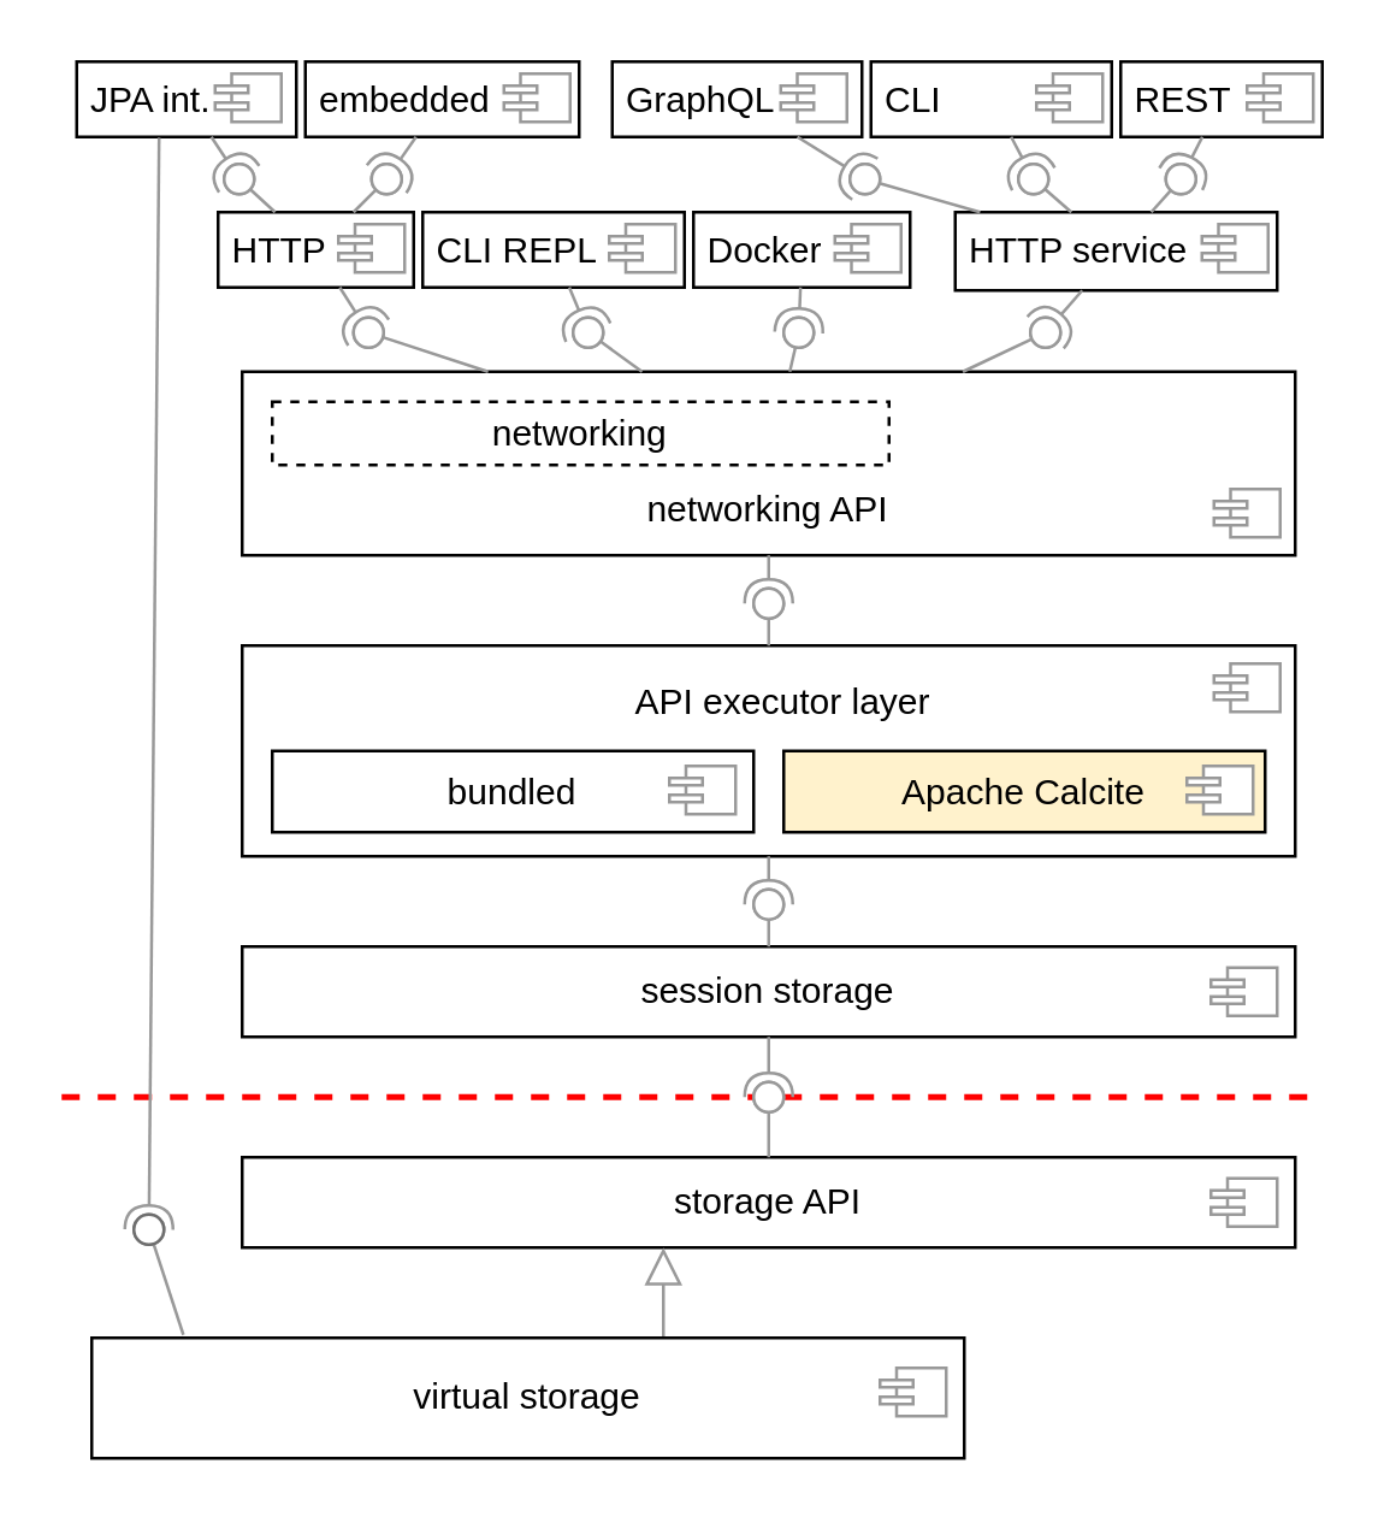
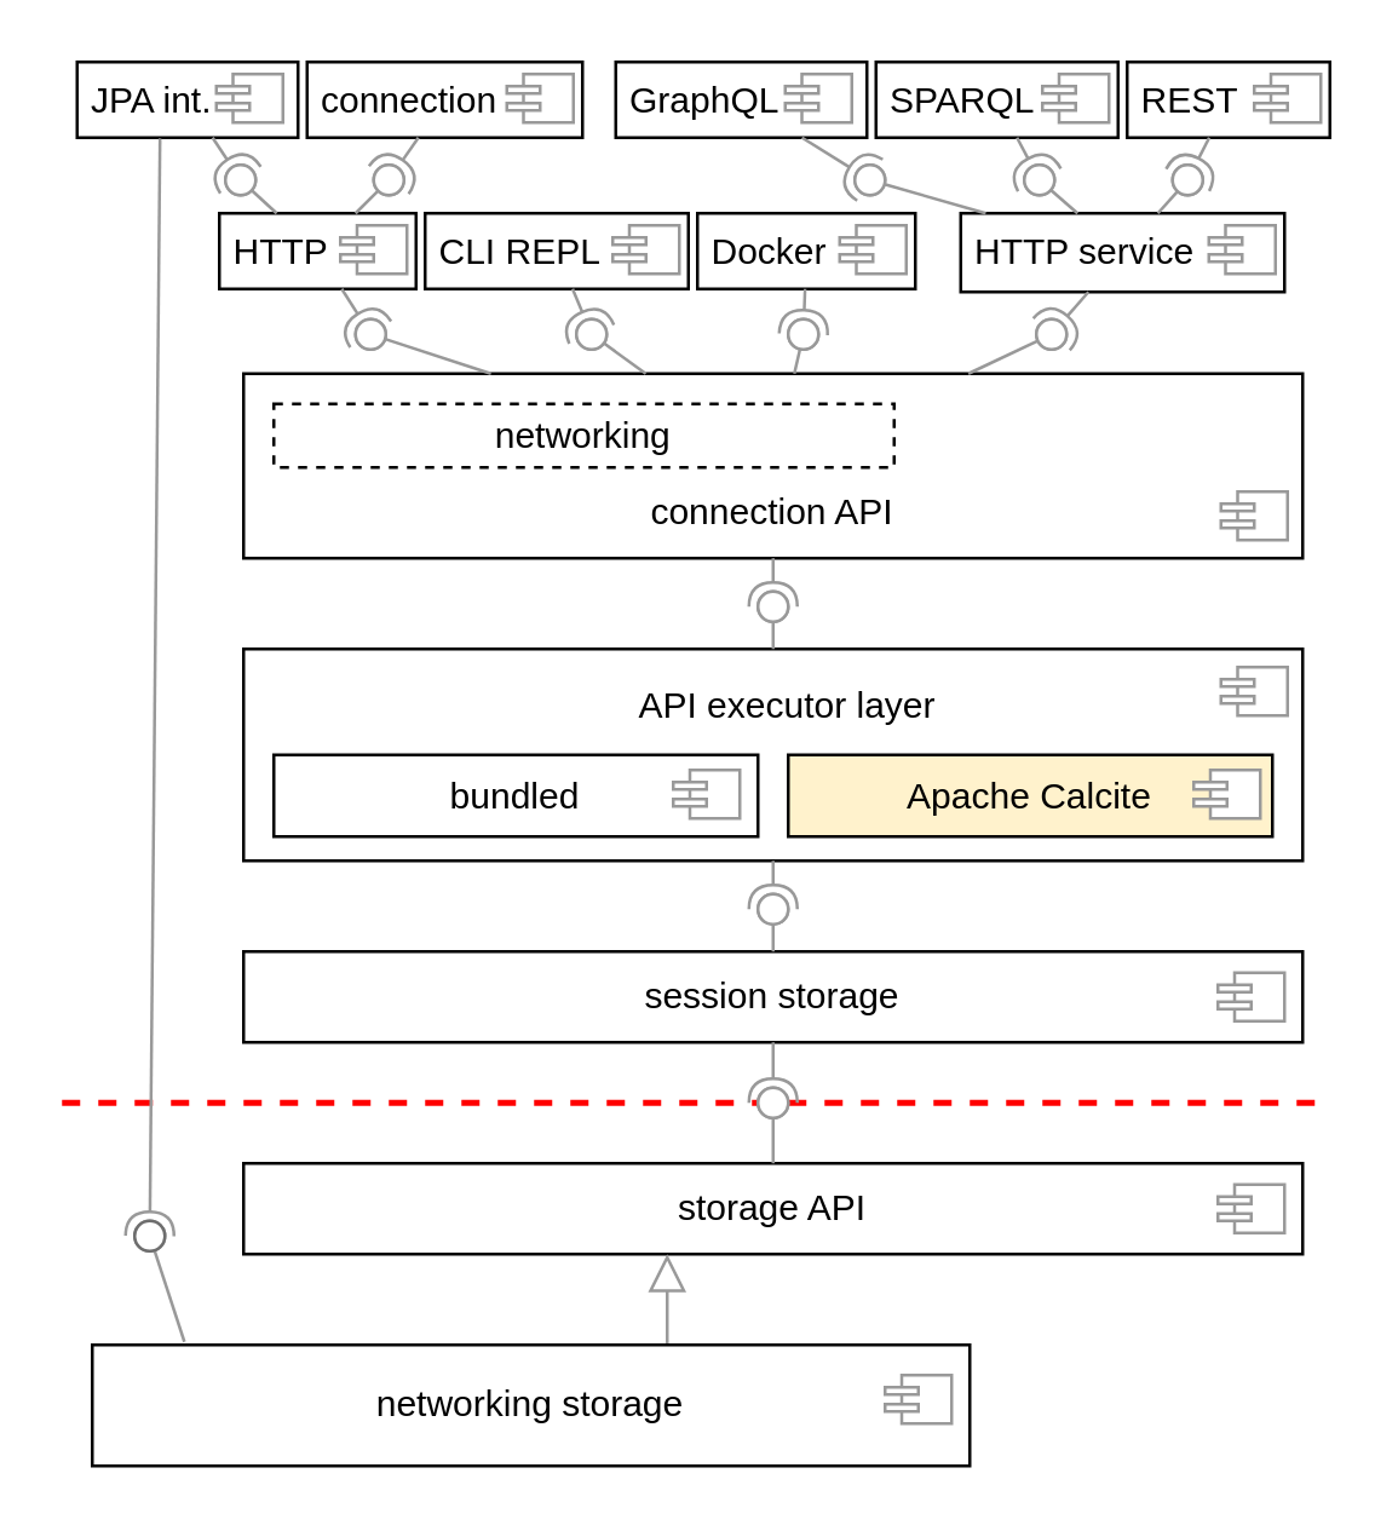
- <mxCell id="18" value="embedded" style="rounded=0;whiteSpace=wrap;html=1;spacingLeft=3;align=left;" parent="1" vertex="1"><mxGeometry x="101" y="20" width="91" height="25" as="geometry" /></mxCell>
+ <mxCell id="18" value="connection" style="rounded=0;whiteSpace=wrap;html=1;spacingLeft=3;align=left;" parent="1" vertex="1"><mxGeometry x="101" y="20" width="91" height="25" as="geometry" /></mxCell>
- <mxCell id="7" value="CLI" style="rounded=0;whiteSpace=wrap;html=1;spacingLeft=3;align=left;" parent="1" vertex="1"><mxGeometry x="289" y="20" width="80" height="25" as="geometry" /></mxCell>
+ <mxCell id="7" value="SPARQL" style="rounded=0;whiteSpace=wrap;html=1;spacingLeft=3;align=left;" parent="1" vertex="1"><mxGeometry x="289" y="20" width="80" height="25" as="geometry" /></mxCell>
- <mxCell id="22" value="networking API" style="text;html=1;strokeColor=none;fillColor=none;align=center;verticalAlign=middle;whiteSpace=wrap;rounded=0;" parent="1" vertex="1"><mxGeometry x="90" y="160" width="330" height="17" as="geometry" /></mxCell>
+ <mxCell id="22" value="connection API" style="text;html=1;strokeColor=none;fillColor=none;align=center;verticalAlign=middle;whiteSpace=wrap;rounded=0;" parent="1" vertex="1"><mxGeometry x="90" y="160" width="330" height="17" as="geometry" /></mxCell>
- <mxCell id="9" value="virtual storage" style="rounded=0;whiteSpace=wrap;html=1;" parent="1" vertex="1"><mxGeometry x="30" y="444" width="290" height="40" as="geometry" /></mxCell>
+ <mxCell id="9" value="networking storage" style="rounded=0;whiteSpace=wrap;html=1;" parent="1" vertex="1"><mxGeometry x="30" y="444" width="290" height="40" as="geometry" /></mxCell>
